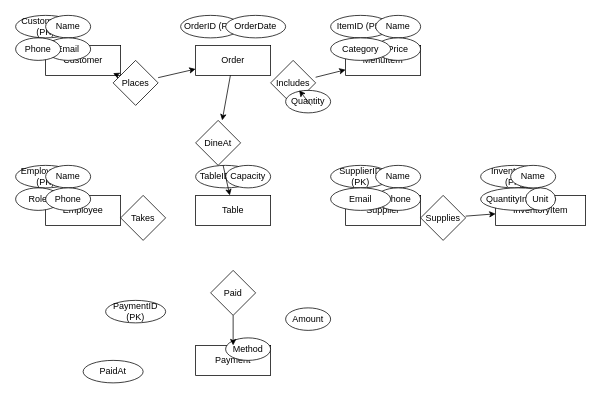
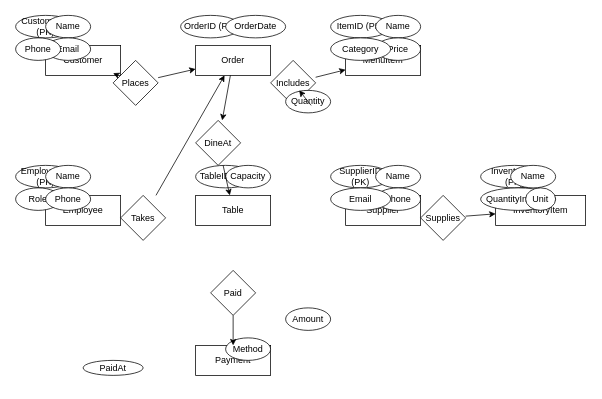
+ <mxCell id="51" edge="1" parent="1" source="40" target="3"><mxGeometry relative="1" as="geometry" /></mxCell>
- <mxCell id="26" value="PaymentID (PK)" style="shape=ellipse;whiteSpace=wrap;html=1;" vertex="1" parent="1"><mxGeometry x="140" y="400" width="80" height="30" as="geometry" /></mxCell>
- <mxCell id="29" value="PaidAt" style="shape=ellipse;whiteSpace=wrap;html=1;" vertex="1" parent="1"><mxGeometry x="110" y="480" width="80" height="30" as="geometry" /></mxCell>
+ <mxCell id="29" value="PaidAt" style="shape=ellipse;whiteSpace=wrap;html=1;" vertex="1" parent="1"><mxGeometry x="110" y="480" width="80" height="20" as="geometry" /></mxCell>
